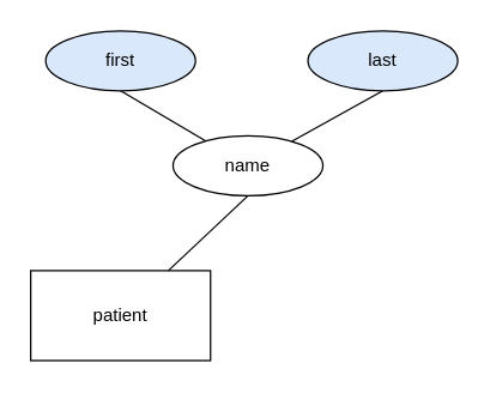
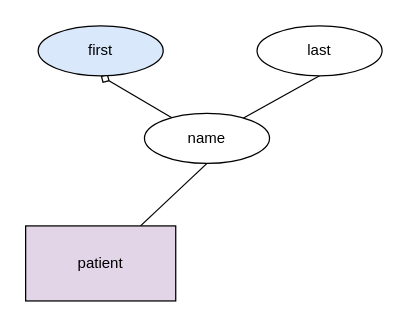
- <mxCell id="8" value="last" style="ellipse;whiteSpace=wrap;html=1;align=center;fillColor=#dae8fc;" vertex="1" parent="1"><mxGeometry x="205" y="20" width="100" height="40" as="geometry" /></mxCell>
+ <mxCell id="8" value="last" style="ellipse;whiteSpace=wrap;html=1;align=center;" vertex="1" parent="1"><mxGeometry x="205" y="20" width="100" height="40" as="geometry" /></mxCell>
- <mxCell id="4" style="edgeStyle=none;html=1;entryX=0.5;entryY=1;entryDx=0;entryDy=0;endArrow=none;endFill=0;" edge="1" parent="1" source="6" target="7"><mxGeometry relative="1" as="geometry" /></mxCell>
+ <mxCell id="4" style="edgeStyle=none;html=1;entryX=0.5;entryY=1;entryDx=0;entryDy=0;endArrow=diamond;endFill=0;" edge="1" parent="1" source="6" target="7"><mxGeometry relative="1" as="geometry" /></mxCell>
- <mxCell id="3" value="patient" style="rounded=0;whiteSpace=wrap;html=1;" parent="1" vertex="1"><mxGeometry x="20" y="180" width="120" height="60" as="geometry" /></mxCell>
+ <mxCell id="3" value="patient" style="rounded=0;whiteSpace=wrap;html=1;fillColor=#e1d5e7;" parent="1" vertex="1"><mxGeometry x="20" y="180" width="120" height="60" as="geometry" /></mxCell>
